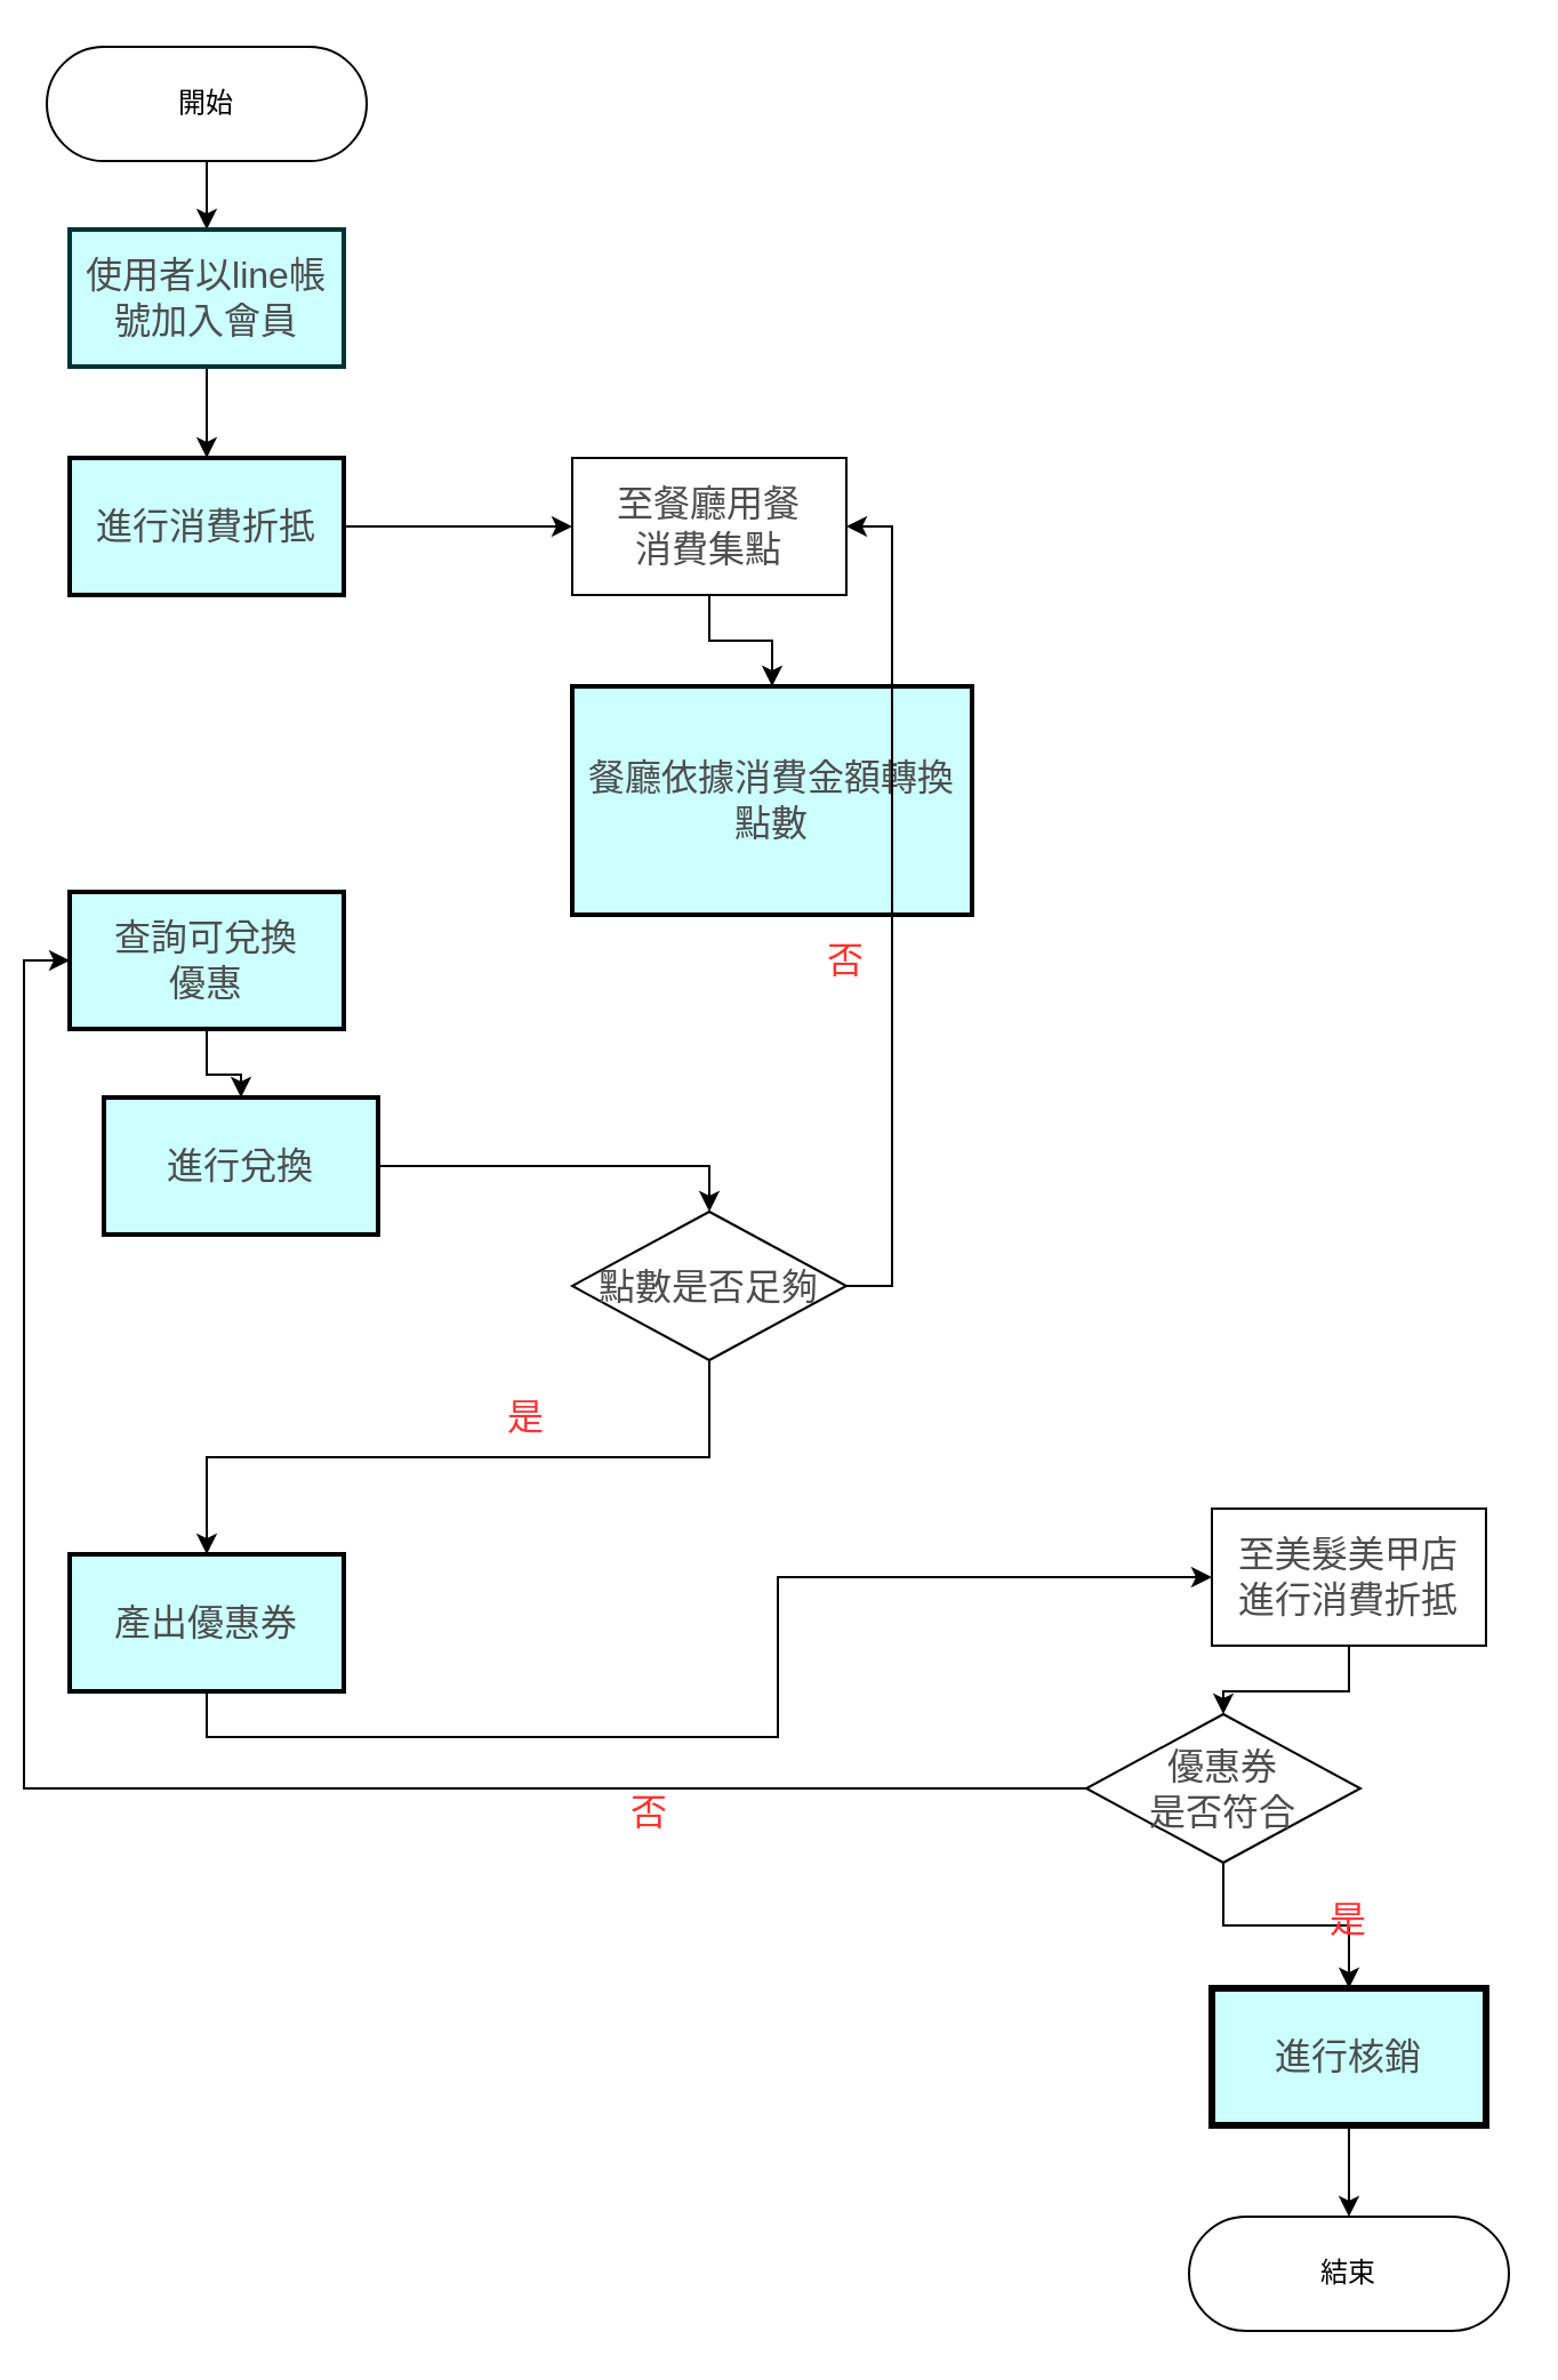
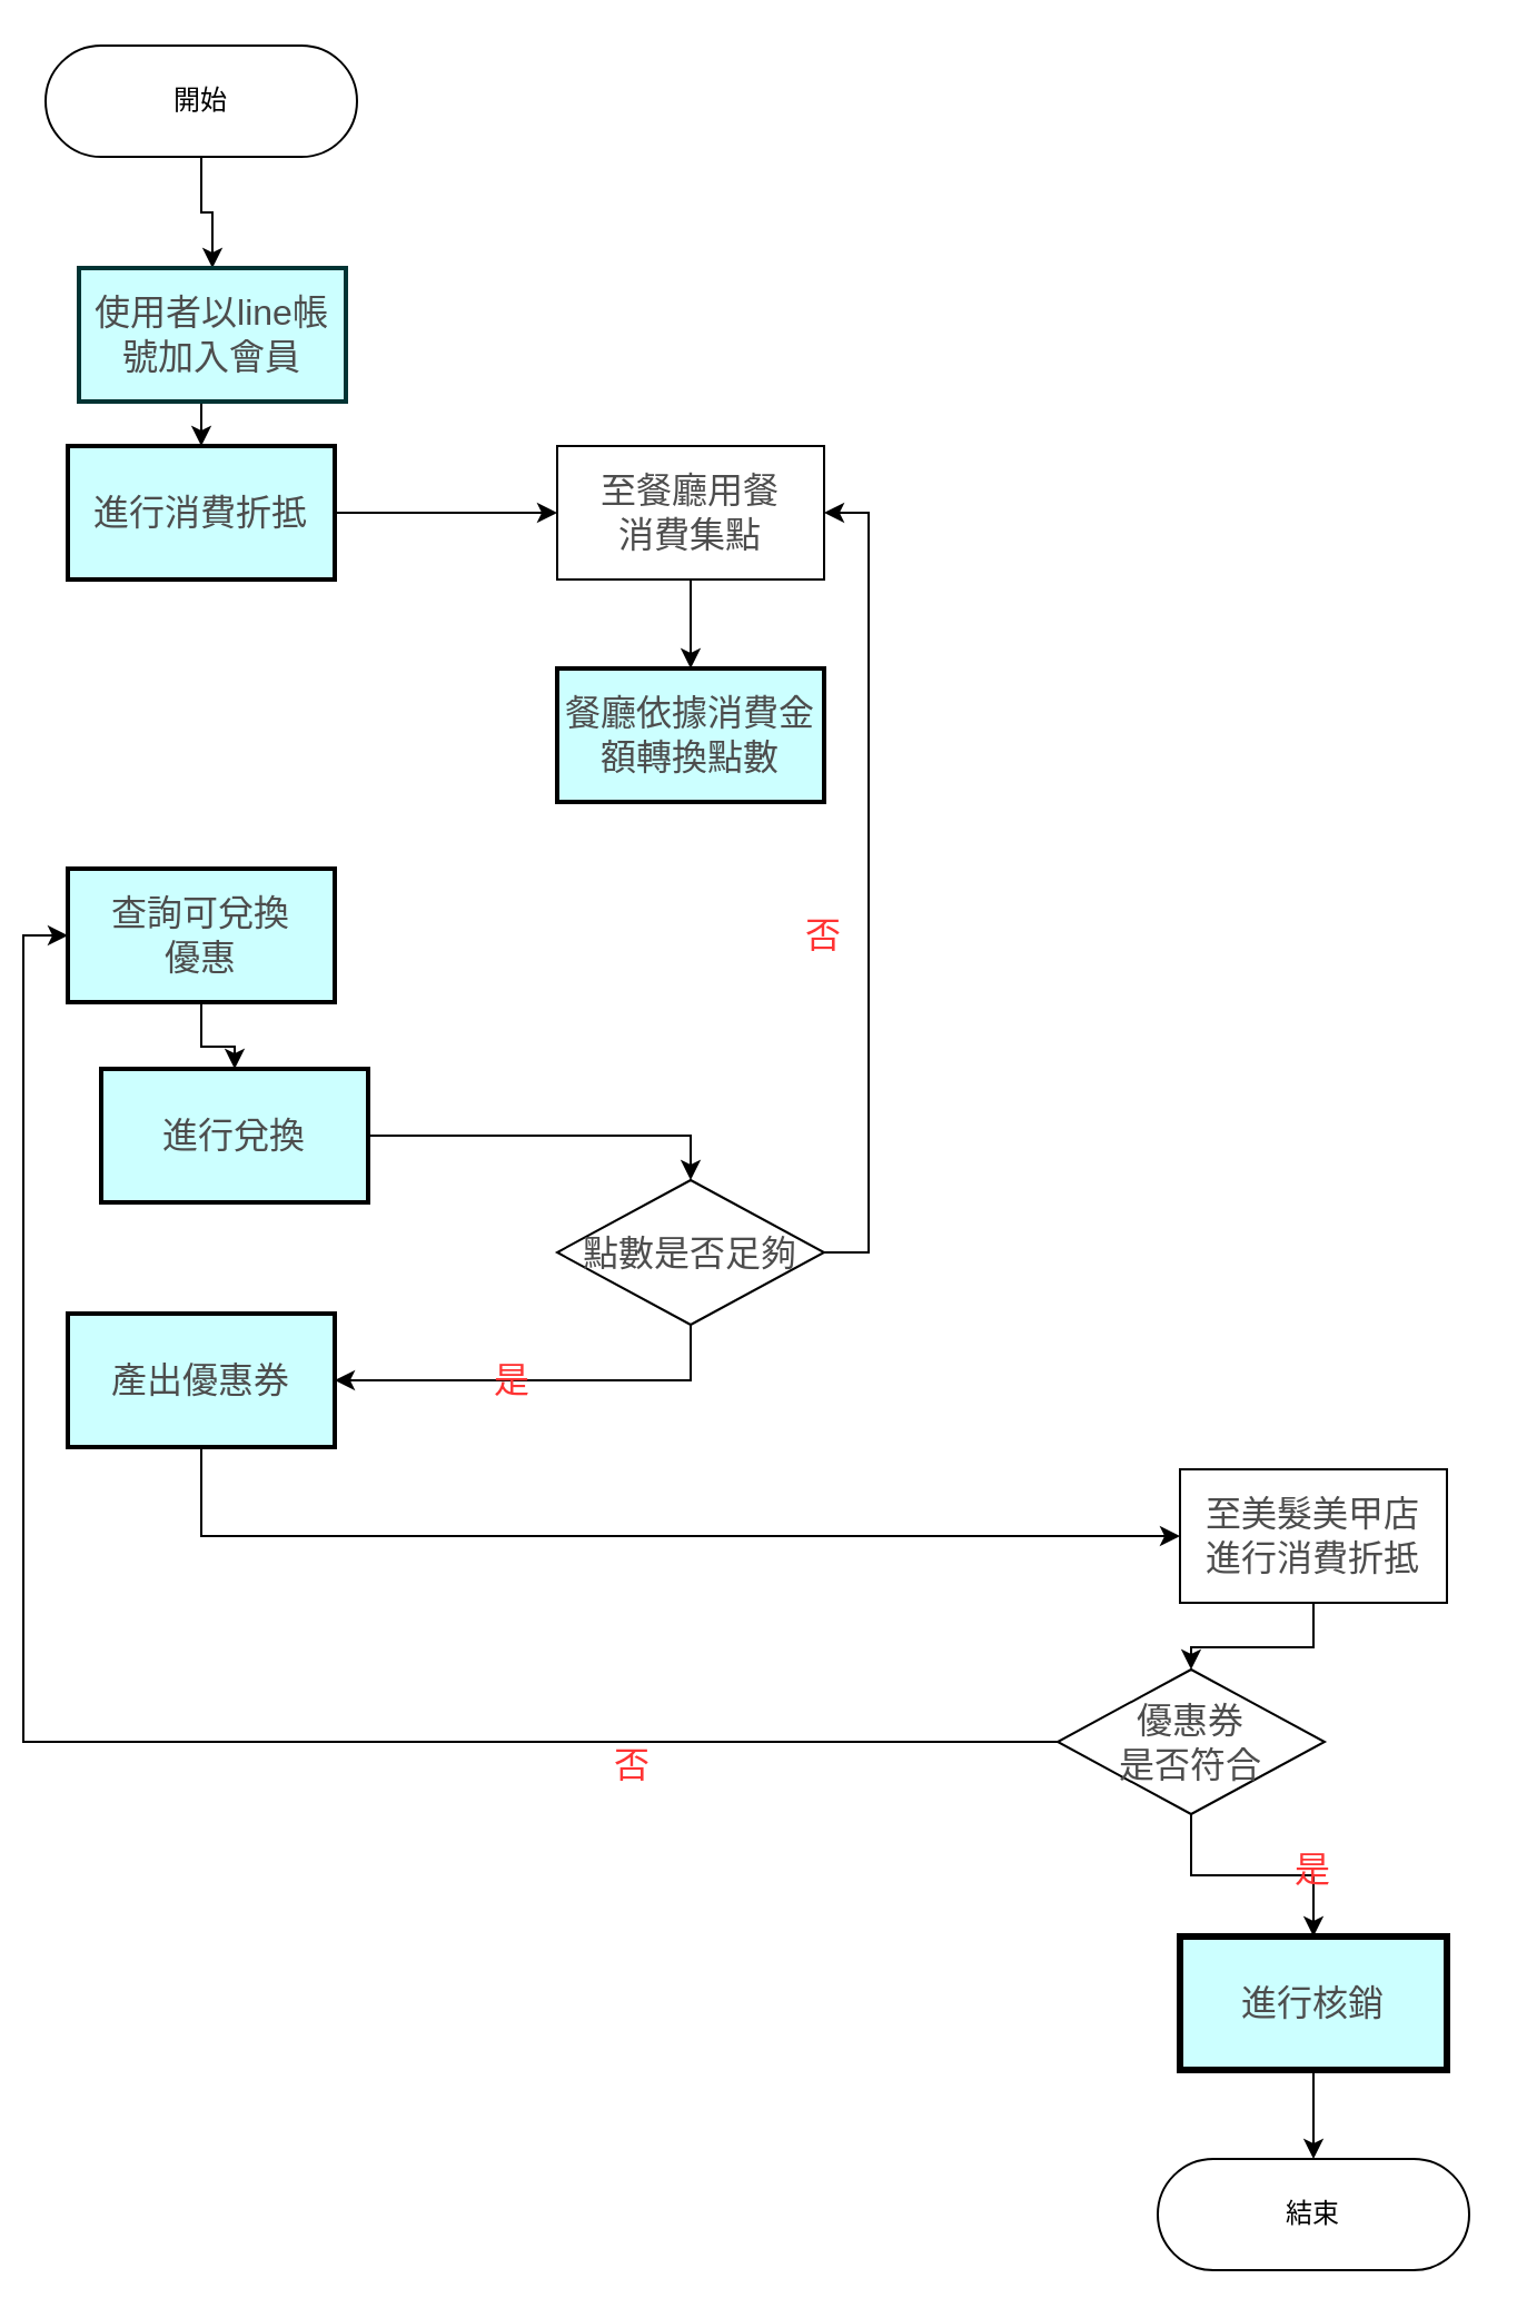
- <mxCell id="5" value="使用者以line帳號加入會員" style="rounded=0;whiteSpace=wrap;html=1;fontSize=16;fontColor=#4D4D4D;strokeWidth=2;strokeColor=#003333;fillColor=#CCFFFF;" vertex="1" parent="1"><mxGeometry x="30" y="100" width="120" height="60" as="geometry" /></mxCell>
+ <mxCell id="5" value="使用者以line帳號加入會員" style="rounded=0;whiteSpace=wrap;html=1;fontSize=16;fontColor=#4D4D4D;strokeWidth=2;strokeColor=#003333;fillColor=#CCFFFF;" vertex="1" parent="1"><mxGeometry x="35" y="120" width="120" height="60" as="geometry" /></mxCell>
- <mxCell id="10" value="餐廳依據消費金額轉換點數" style="rounded=0;whiteSpace=wrap;html=1;fontSize=16;fontColor=#4D4D4D;strokeWidth=2;fillColor=#CCFFFF;" vertex="1" parent="1"><mxGeometry x="250" y="300" width="175" height="100" as="geometry" /></mxCell>
+ <mxCell id="10" value="餐廳依據消費金額轉換點數" style="rounded=0;whiteSpace=wrap;html=1;fontSize=16;fontColor=#4D4D4D;strokeWidth=2;fillColor=#CCFFFF;" vertex="1" parent="1"><mxGeometry x="250" y="300" width="120" height="60" as="geometry" /></mxCell>
- <mxCell id="19" value="產出優惠券" style="rounded=0;whiteSpace=wrap;html=1;fontSize=16;fontColor=#4D4D4D;strokeWidth=2;fillColor=#CCFFFF;" vertex="1" parent="1"><mxGeometry x="30" y="680" width="120" height="60" as="geometry" /></mxCell>
+ <mxCell id="19" value="產出優惠券" style="rounded=0;whiteSpace=wrap;html=1;fontSize=16;fontColor=#4D4D4D;strokeWidth=2;fillColor=#CCFFFF;" vertex="1" parent="1"><mxGeometry x="30" y="590" width="120" height="60" as="geometry" /></mxCell>
